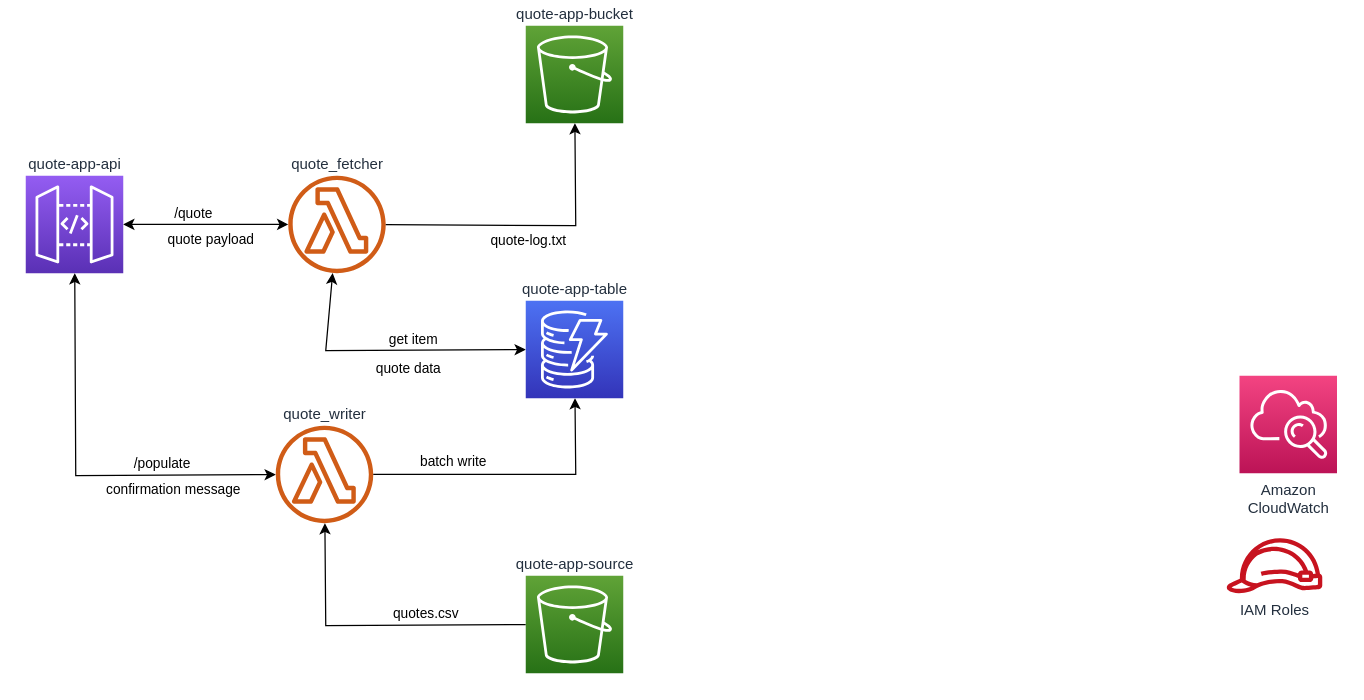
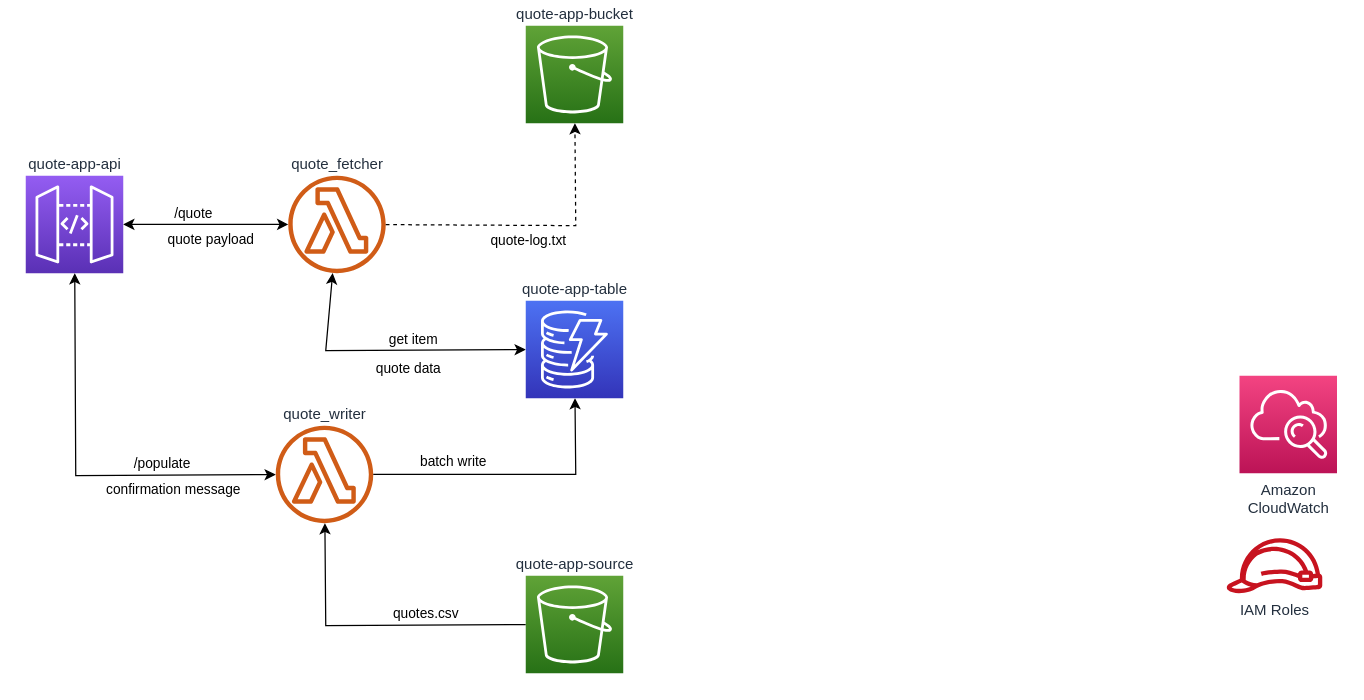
- <mxCell id="17" value="" style="endArrow=classic;startArrow=none;html=1;rounded=0;startFill=0;" edge="1" parent="1" source="3" target="4"><mxGeometry width="50" height="50" relative="1" as="geometry"><mxPoint x="340" y="130" as="sourcePoint" /><mxPoint x="390" y="80" as="targetPoint" /><Array as="points"><mxPoint x="460" y="180" /></Array></mxGeometry></mxCell>
+ <mxCell id="17" value="" style="endArrow=classic;startArrow=none;html=1;rounded=0;startFill=0;dashed=1;" edge="1" parent="1" source="3" target="4"><mxGeometry width="50" height="50" relative="1" as="geometry"><mxPoint x="340" y="130" as="sourcePoint" /><mxPoint x="390" y="80" as="targetPoint" /><Array as="points"><mxPoint x="460" y="180" /></Array></mxGeometry></mxCell>
